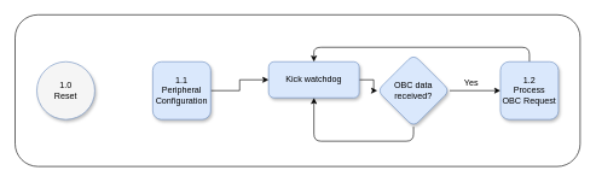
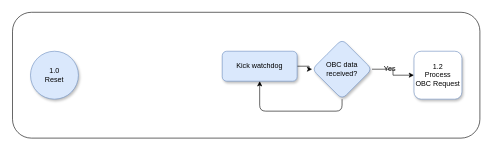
- <mxCell id="11" style="edgeStyle=orthogonalEdgeStyle;rounded=1;orthogonalLoop=1;jettySize=auto;html=1;exitX=0.5;exitY=0;exitDx=0;exitDy=0;entryX=0.5;entryY=0;entryDx=0;entryDy=0;" parent="1" source="12" target="7" edge="1"><mxGeometry relative="1" as="geometry" /></mxCell>
- <mxCell id="4" value="" style="edgeStyle=orthogonalEdgeStyle;rounded=0;orthogonalLoop=1;jettySize=auto;html=1;" parent="1" source="5" target="7" edge="1"><mxGeometry relative="1" as="geometry" /></mxCell>
- <mxCell id="3" value="1.0&lt;br&gt;Reset" style="ellipse;whiteSpace=wrap;html=1;aspect=fixed;fillColor=#f5f5f5;strokeColor=#6c8ebf;shadow=1;sketch=0;" parent="1" vertex="1"><mxGeometry x="50" y="85" width="80" height="80" as="geometry" /></mxCell>
+ <mxCell id="3" value="1.0&lt;br&gt;Reset" style="ellipse;whiteSpace=wrap;html=1;aspect=fixed;fillColor=#dae8fc;strokeColor=#6c8ebf;shadow=1;sketch=0;" parent="1" vertex="1"><mxGeometry x="50" y="85" width="80" height="80" as="geometry" /></mxCell>
- <mxCell id="5" value="1.1 &lt;br&gt;Peripheral Configuration" style="whiteSpace=wrap;html=1;aspect=fixed;rounded=1;fillColor=#dae8fc;strokeColor=#6c8ebf;shadow=1;" parent="1" vertex="1"><mxGeometry x="210" y="85" width="80" height="80" as="geometry" /></mxCell>
- <mxCell id="10" value="OBC data received?" style="rhombus;whiteSpace=wrap;html=1;rounded=1;fillColor=#dae8fc;strokeColor=#6c8ebf;shadow=1;" parent="1" vertex="1"><mxGeometry x="520" y="75" width="100" height="100" as="geometry" /></mxCell>
+ <mxCell id="10" value="OBC data received?" style="rhombus;whiteSpace=wrap;html=1;rounded=1;fillColor=#dae8fc;strokeColor=#6c8ebf;shadow=1;" parent="1" vertex="1"><mxGeometry x="520" y="65" width="100" height="100" as="geometry" /></mxCell>
- <mxCell id="12" value="1.2 &lt;br&gt;Process&lt;br&gt;OBC Request" style="whiteSpace=wrap;html=1;aspect=fixed;rounded=1;fillColor=#dae8fc;strokeColor=#6c8ebf;shadow=1;" parent="1" vertex="1"><mxGeometry x="690" y="85" width="80" height="80" as="geometry" /></mxCell>
+ <mxCell id="12" value="1.2 &lt;br&gt;Process&lt;br&gt;OBC Request" style="whiteSpace=wrap;html=1;aspect=fixed;rounded=1;fillColor=#ffffff;strokeColor=#6c8ebf;shadow=1;" parent="1" vertex="1"><mxGeometry x="690" y="85" width="80" height="80" as="geometry" /></mxCell>
